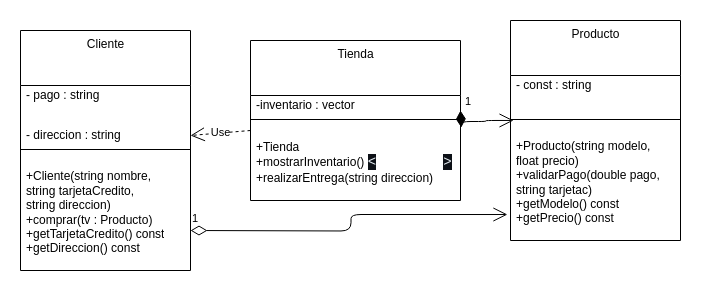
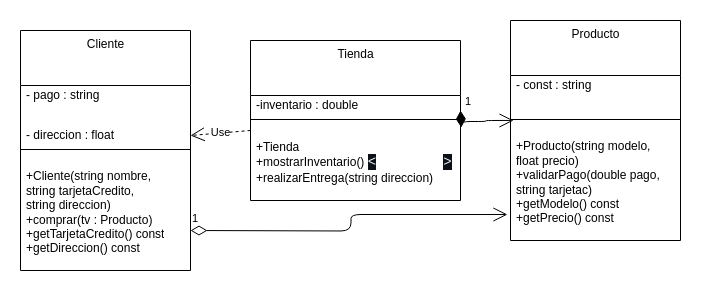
- <mxCell id="10" value="-inventario : vector" style="text;html=1;strokeColor=none;fillColor=none;align=left;verticalAlign=middle;spacingLeft=4;spacingRight=4;overflow=hidden;rotatable=0;points=[[0,0.5],[1,0.5]];portConstraint=eastwest;" parent="9" vertex="1"><mxGeometry y="55" width="210" height="20" as="geometry" /></mxCell>
+ <mxCell id="10" value="-inventario : double" style="text;html=1;strokeColor=none;fillColor=none;align=left;verticalAlign=middle;spacingLeft=4;spacingRight=4;overflow=hidden;rotatable=0;points=[[0,0.5],[1,0.5]];portConstraint=eastwest;" parent="9" vertex="1"><mxGeometry y="55" width="210" height="20" as="geometry" /></mxCell>
- <mxCell id="5" value="- direccion : string&lt;br&gt;&lt;br&gt;&lt;br&gt;" style="text;html=1;strokeColor=none;fillColor=none;align=left;verticalAlign=middle;spacingLeft=4;spacingRight=4;overflow=hidden;rotatable=0;points=[[0,0.5],[1,0.5]];portConstraint=eastwest;" parent="2" vertex="1"><mxGeometry y="95" width="170" height="20" as="geometry" /></mxCell>
+ <mxCell id="5" value="- direccion : float&lt;br&gt;&lt;br&gt;&lt;br&gt;" style="text;html=1;strokeColor=none;fillColor=none;align=left;verticalAlign=middle;spacingLeft=4;spacingRight=4;overflow=hidden;rotatable=0;points=[[0,0.5],[1,0.5]];portConstraint=eastwest;" parent="2" vertex="1"><mxGeometry y="95" width="170" height="20" as="geometry" /></mxCell>
